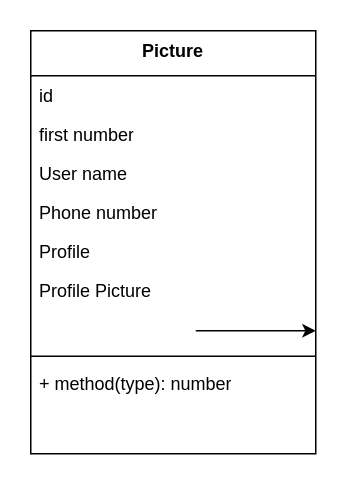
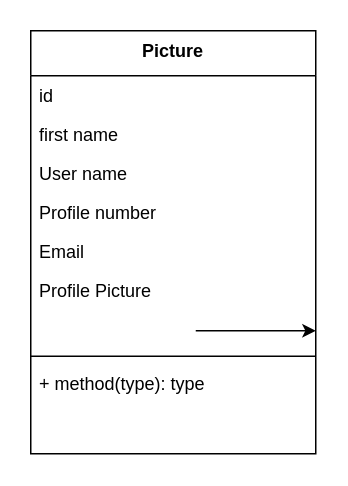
- <mxCell id="4" value="first number&lt;br&gt;" style="text;strokeColor=none;fillColor=none;align=left;verticalAlign=top;spacingLeft=4;spacingRight=4;overflow=hidden;rotatable=0;points=[[0,0.5],[1,0.5]];portConstraint=eastwest;whiteSpace=wrap;html=1;" vertex="1" parent="2"><mxGeometry y="56" width="190" height="26" as="geometry" /></mxCell>
+ <mxCell id="4" value="first name&lt;br&gt;" style="text;strokeColor=none;fillColor=none;align=left;verticalAlign=top;spacingLeft=4;spacingRight=4;overflow=hidden;rotatable=0;points=[[0,0.5],[1,0.5]];portConstraint=eastwest;whiteSpace=wrap;html=1;" vertex="1" parent="2"><mxGeometry y="56" width="190" height="26" as="geometry" /></mxCell>
- <mxCell id="6" value="Phone number" style="text;strokeColor=none;fillColor=none;align=left;verticalAlign=top;spacingLeft=4;spacingRight=4;overflow=hidden;rotatable=0;points=[[0,0.5],[1,0.5]];portConstraint=eastwest;whiteSpace=wrap;html=1;" vertex="1" parent="2"><mxGeometry y="108" width="190" height="26" as="geometry" /></mxCell>
+ <mxCell id="6" value="Profile number" style="text;strokeColor=none;fillColor=none;align=left;verticalAlign=top;spacingLeft=4;spacingRight=4;overflow=hidden;rotatable=0;points=[[0,0.5],[1,0.5]];portConstraint=eastwest;whiteSpace=wrap;html=1;" vertex="1" parent="2"><mxGeometry y="108" width="190" height="26" as="geometry" /></mxCell>
- <mxCell id="7" value="Profile" style="text;strokeColor=none;fillColor=none;align=left;verticalAlign=top;spacingLeft=4;spacingRight=4;overflow=hidden;rotatable=0;points=[[0,0.5],[1,0.5]];portConstraint=eastwest;whiteSpace=wrap;html=1;" vertex="1" parent="2"><mxGeometry y="134" width="190" height="26" as="geometry" /></mxCell>
+ <mxCell id="7" value="Email" style="text;strokeColor=none;fillColor=none;align=left;verticalAlign=top;spacingLeft=4;spacingRight=4;overflow=hidden;rotatable=0;points=[[0,0.5],[1,0.5]];portConstraint=eastwest;whiteSpace=wrap;html=1;" vertex="1" parent="2"><mxGeometry y="134" width="190" height="26" as="geometry" /></mxCell>
- <mxCell id="11" value="+ method(type): number" style="text;strokeColor=none;fillColor=none;align=left;verticalAlign=top;spacingLeft=4;spacingRight=4;overflow=hidden;rotatable=0;points=[[0,0.5],[1,0.5]];portConstraint=eastwest;whiteSpace=wrap;html=1;" vertex="1" parent="2"><mxGeometry y="222" width="190" height="60" as="geometry" /></mxCell>
+ <mxCell id="11" value="+ method(type): type" style="text;strokeColor=none;fillColor=none;align=left;verticalAlign=top;spacingLeft=4;spacingRight=4;overflow=hidden;rotatable=0;points=[[0,0.5],[1,0.5]];portConstraint=eastwest;whiteSpace=wrap;html=1;" vertex="1" parent="2"><mxGeometry y="222" width="190" height="60" as="geometry" /></mxCell>
